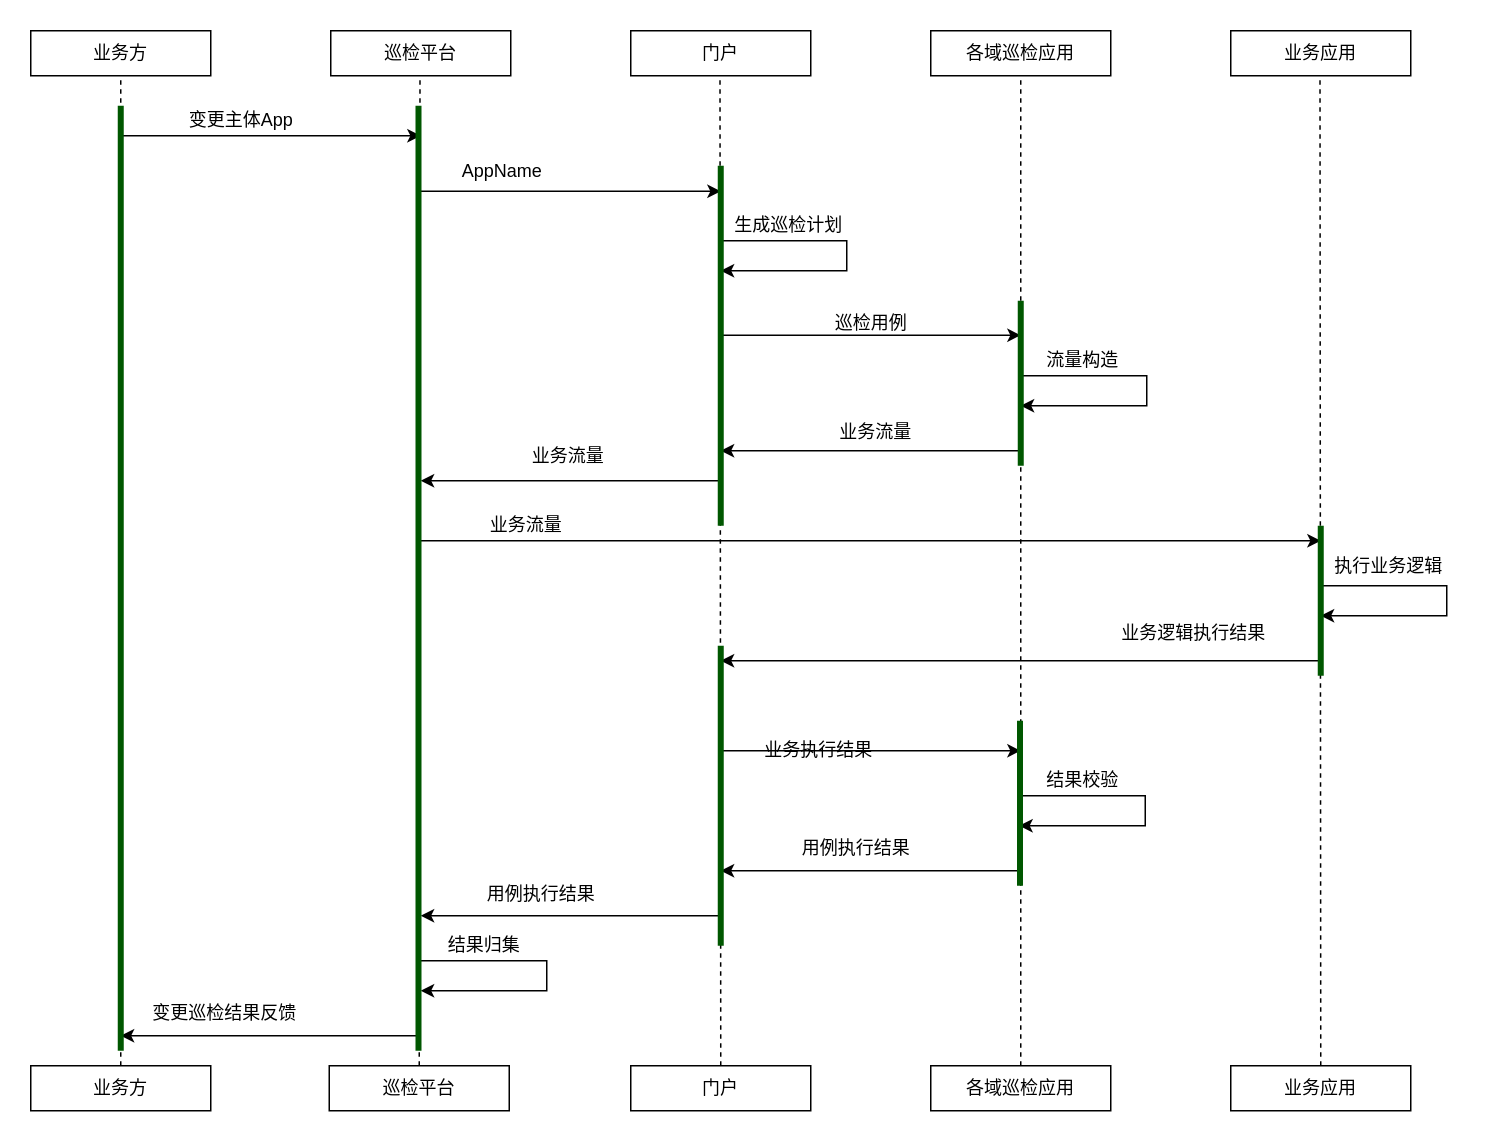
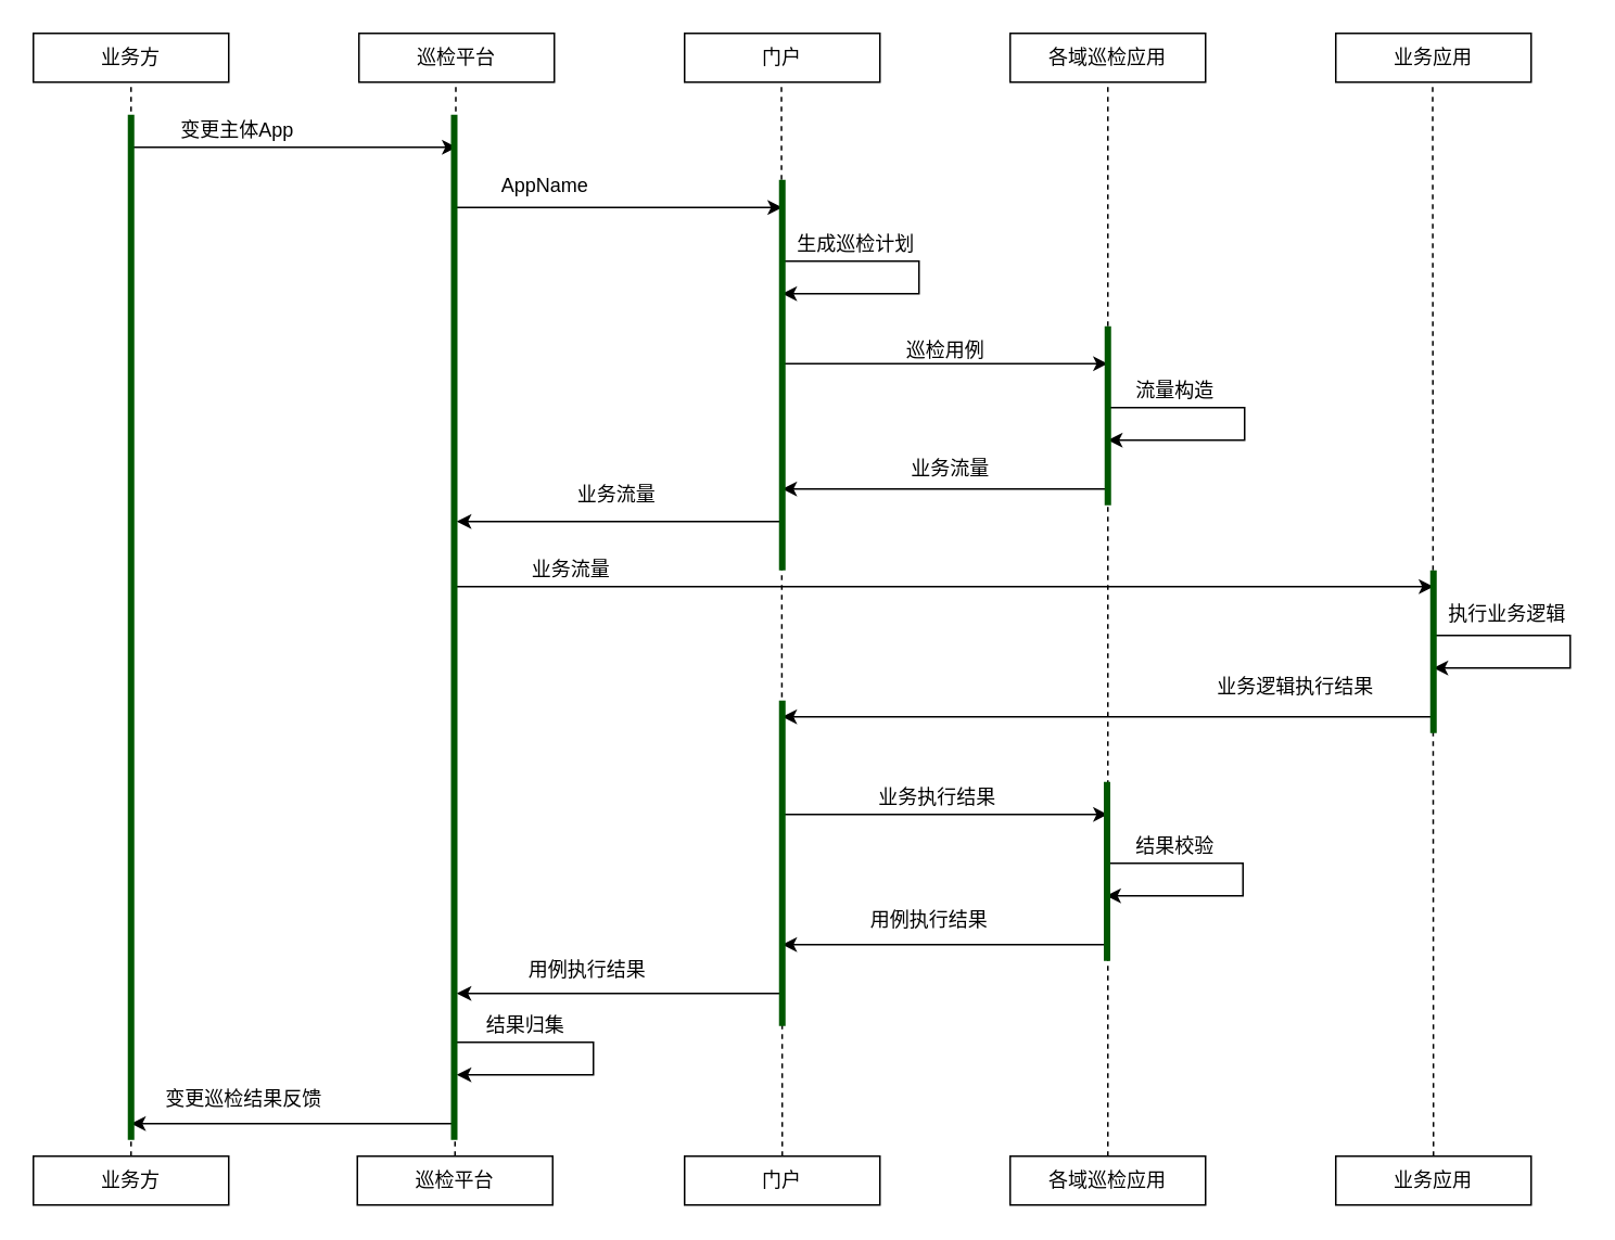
- <mxCell id="15" value="变更主体App" style="text;html=1;align=center;verticalAlign=middle;resizable=0;points=[];autosize=1;strokeColor=none;fillColor=none;" vertex="1" parent="1"><mxGeometry x="120" y="70" width="80" height="20" as="geometry" /></mxCell>
+ <mxCell id="15" value="变更主体App" style="text;html=1;align=center;verticalAlign=middle;resizable=0;points=[];autosize=1;strokeColor=none;fillColor=none;" vertex="1" parent="1"><mxGeometry x="105" y="70" width="80" height="20" as="geometry" /></mxCell>
- <mxCell id="38" value="业务执行结果" style="text;html=1;align=center;verticalAlign=middle;resizable=0;points=[];autosize=1;strokeColor=none;fillColor=none;" vertex="1" parent="1"><mxGeometry x="500" y="490" width="90" height="20" as="geometry" /></mxCell>
+ <mxCell id="38" value="业务执行结果" style="text;html=1;align=center;verticalAlign=middle;resizable=0;points=[];autosize=1;strokeColor=none;fillColor=none;" vertex="1" parent="1"><mxGeometry x="530" y="480" width="90" height="20" as="geometry" /></mxCell>
